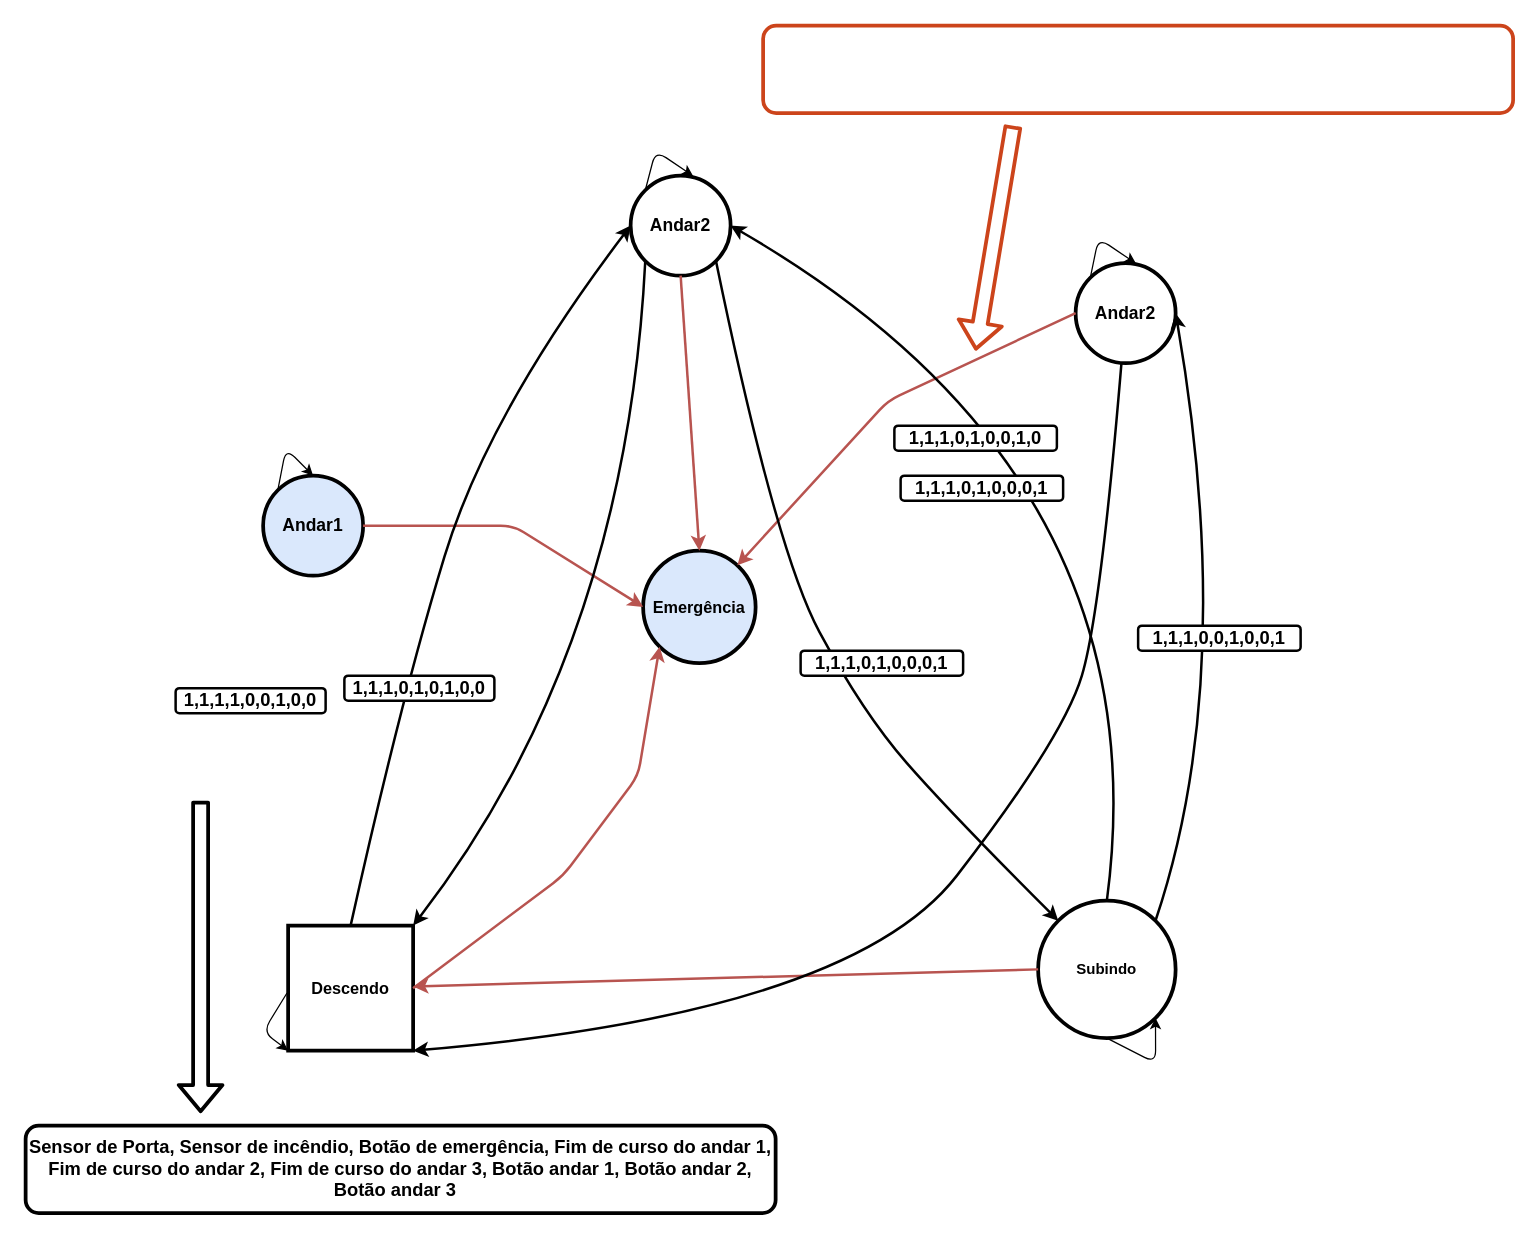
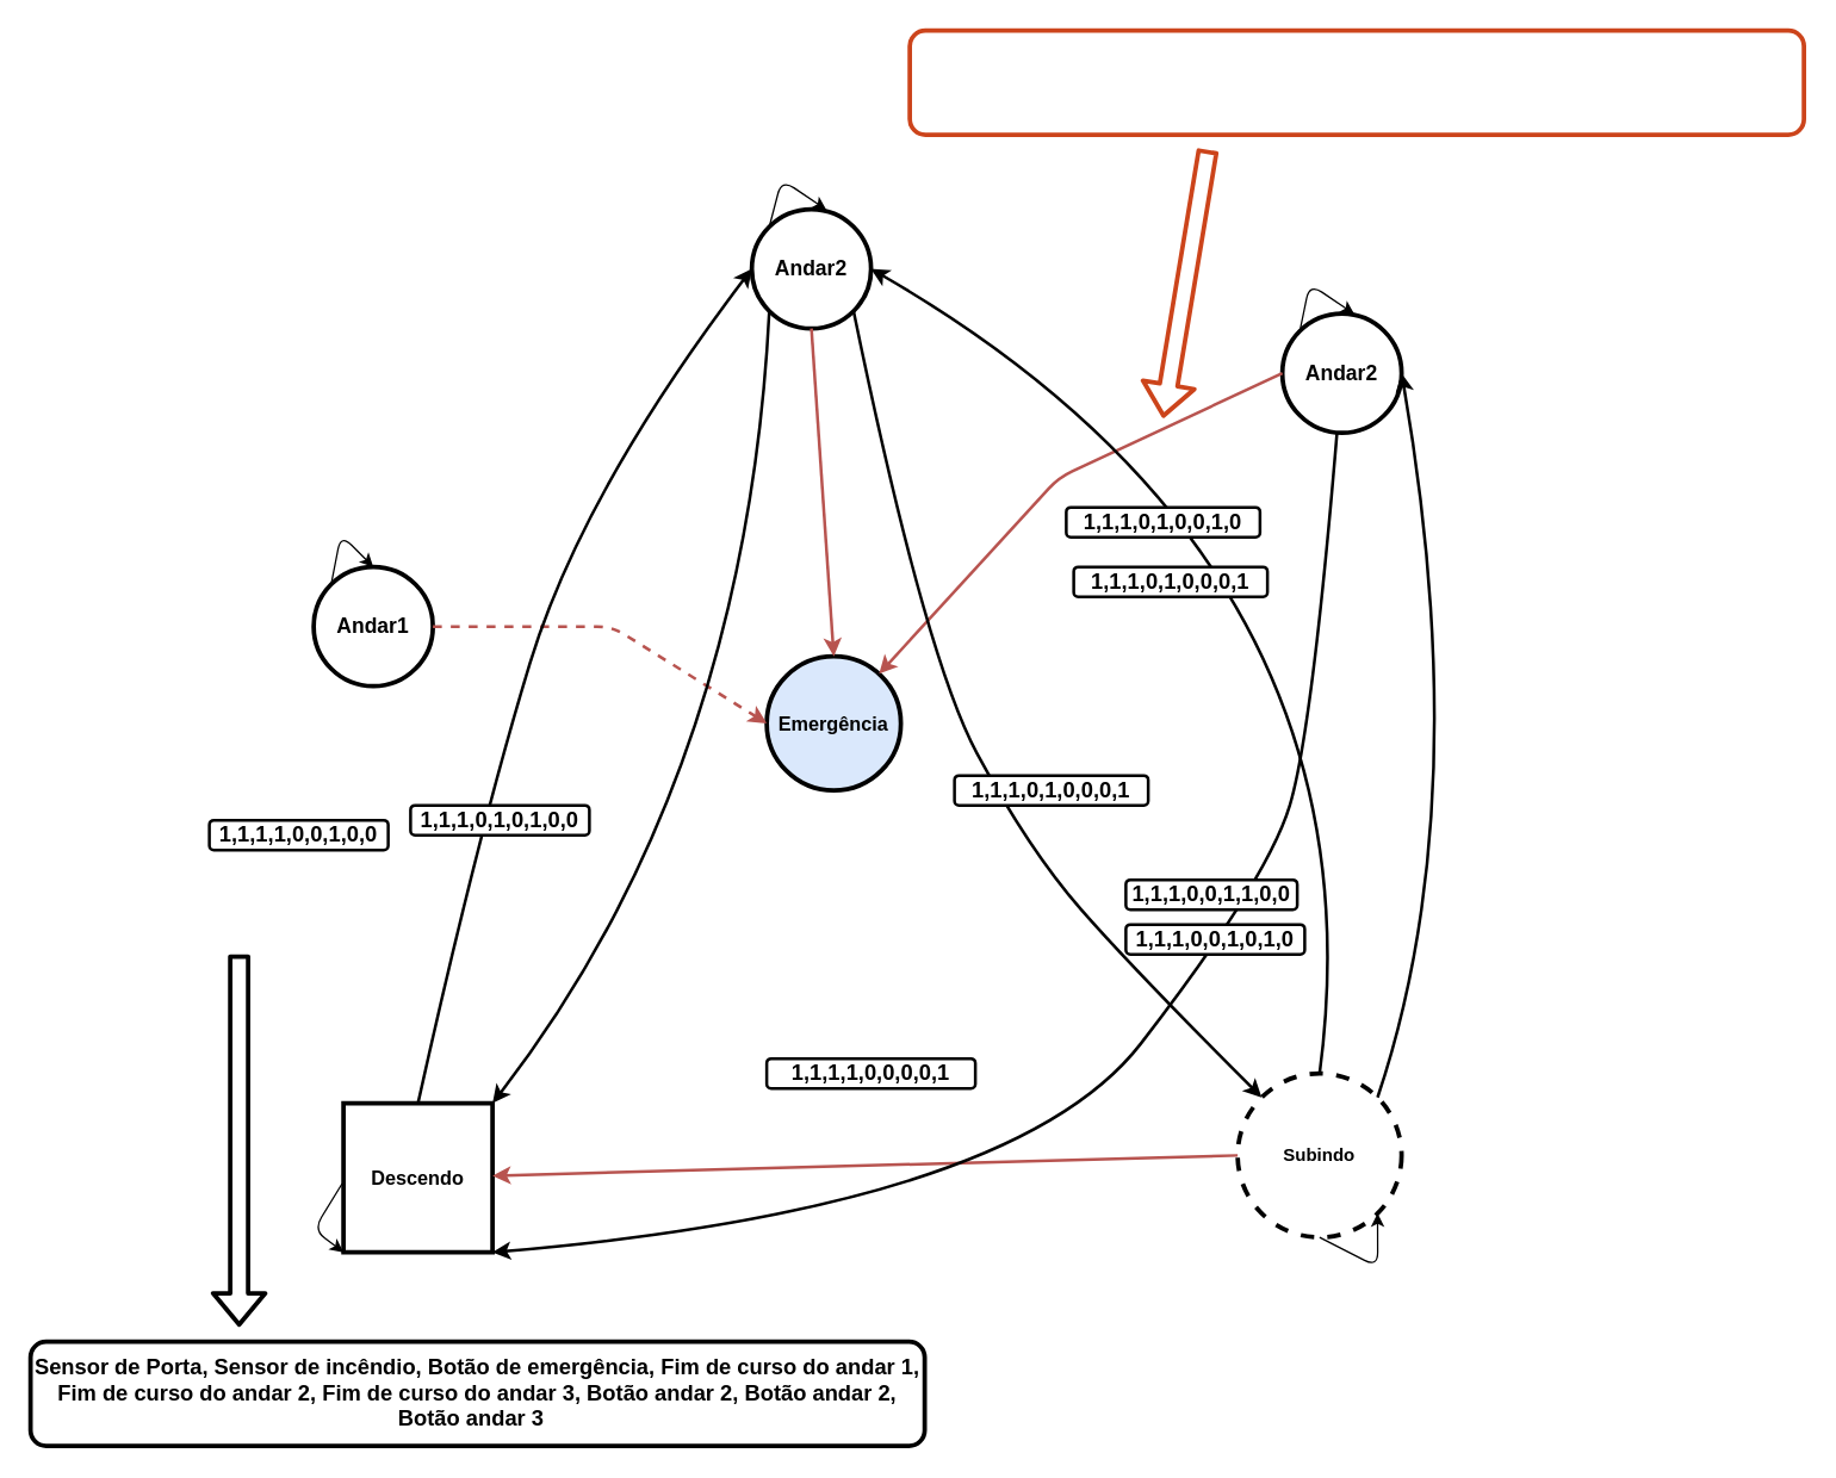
- <mxCell id="2" value="&lt;b&gt;&lt;font style=&quot;font-size: 14px&quot;&gt;Andar1&lt;/font&gt;&lt;/b&gt;" style="ellipse;whiteSpace=wrap;html=1;aspect=fixed;strokeWidth=3;fillColor=#dae8fc;" parent="1" vertex="1"><mxGeometry x="210" y="380" width="80" height="80" as="geometry" /></mxCell>
+ <mxCell id="2" value="&lt;b&gt;&lt;font style=&quot;font-size: 14px&quot;&gt;Andar1&lt;/font&gt;&lt;/b&gt;" style="ellipse;whiteSpace=wrap;html=1;aspect=fixed;strokeWidth=3;" parent="1" vertex="1"><mxGeometry x="210" y="380" width="80" height="80" as="geometry" /></mxCell>
- <mxCell id="8" value="" style="endArrow=classic;html=1;entryX=0;entryY=0.5;entryDx=0;entryDy=0;fillColor=#f8cecc;strokeColor=#b85450;strokeWidth=2;exitX=1;exitY=0.5;exitDx=0;exitDy=0;" parent="1" source="2" target="7" edge="1"><mxGeometry width="50" height="50" relative="1" as="geometry"><mxPoint x="310" y="430" as="sourcePoint" /><mxPoint x="400" y="400" as="targetPoint" /><Array as="points"><mxPoint x="410" y="420" /></Array></mxGeometry></mxCell>
+ <mxCell id="8" value="" style="endArrow=classic;html=1;entryX=0;entryY=0.5;entryDx=0;entryDy=0;fillColor=#f8cecc;strokeColor=#b85450;strokeWidth=2;exitX=1;exitY=0.5;exitDx=0;exitDy=0;dashed=1;" parent="1" source="2" target="7" edge="1"><mxGeometry width="50" height="50" relative="1" as="geometry"><mxPoint x="310" y="430" as="sourcePoint" /><mxPoint x="400" y="400" as="targetPoint" /><Array as="points"><mxPoint x="410" y="420" /></Array></mxGeometry></mxCell>
- <mxCell id="24" value="&lt;span id=&quot;docs-internal-guid-af920bf1-7fff-59b1-4576-196e4c3b9e97&quot;&gt;&lt;span style=&quot;font-size: 11pt ; font-family: &amp;#34;arial&amp;#34; ; background-color: transparent ; vertical-align: baseline&quot;&gt;&lt;b&gt;1,1,1,0,0,1,0,0,1&lt;/b&gt;&lt;/span&gt;&lt;/span&gt;" style="text;html=1;align=center;verticalAlign=middle;whiteSpace=wrap;rounded=1;shadow=0;glass=0;strokeColor=#000000;fillColor=#ffffff;strokeWidth=2;" parent="1" vertex="1"><mxGeometry x="910" y="500" width="130" height="20" as="geometry" /></mxCell>
+ <mxCell id="25" value="&lt;span id=&quot;docs-internal-guid-c035a042-7fff-0c49-afb8-e89a290ca3a1&quot;&gt;&lt;span style=&quot;font-size: 11pt ; font-family: &amp;#34;arial&amp;#34; ; background-color: transparent ; vertical-align: baseline&quot;&gt;&lt;b&gt;1,1,1,0,0,1,1,0,0 &lt;/b&gt;&lt;/span&gt;&lt;/span&gt;" style="text;html=1;align=center;verticalAlign=middle;whiteSpace=wrap;rounded=1;shadow=0;glass=0;strokeColor=#000000;fillColor=#ffffff;strokeWidth=2;" parent="1" vertex="1"><mxGeometry x="755" y="590" width="115" height="20" as="geometry" /></mxCell>
+ <mxCell id="26" value="&lt;span id=&quot;docs-internal-guid-0a450c5b-7fff-b23b-1960-abfe635e3b5a&quot;&gt;&lt;span style=&quot;font-size: 11pt ; font-family: &amp;#34;arial&amp;#34; ; background-color: transparent ; vertical-align: baseline&quot;&gt;&lt;b&gt;1,1,1,0,0,1,0,1,0&lt;/b&gt;&lt;/span&gt;&lt;/span&gt;" style="text;html=1;align=center;verticalAlign=middle;whiteSpace=wrap;rounded=1;shadow=0;glass=0;strokeColor=#000000;fillColor=#ffffff;strokeWidth=2;" parent="1" vertex="1"><mxGeometry x="755" y="620" width="120" height="20" as="geometry" /></mxCell>
- <mxCell id="12" value="" style="endArrow=classic;html=1;fillColor=#f8cecc;strokeColor=#b85450;strokeWidth=2;exitX=1;exitY=0.5;exitDx=0;exitDy=0;entryX=0;entryY=1;entryDx=0;entryDy=0;" parent="1" source="6" target="7" edge="1"><mxGeometry width="50" height="50" relative="1" as="geometry"><mxPoint x="500" y="710" as="sourcePoint" /><mxPoint x="550" y="540" as="targetPoint" /><Array as="points"><mxPoint x="450" y="700" /><mxPoint x="510" y="620" /></Array></mxGeometry></mxCell>
+ <mxCell id="20" value="&lt;span id=&quot;docs-internal-guid-6589a4b1-7fff-5ea1-2ef8-7b5d9af1116f&quot;&gt;&lt;span style=&quot;font-size: 11pt ; font-family: &amp;#34;arial&amp;#34; ; background-color: transparent ; vertical-align: baseline&quot;&gt;&lt;b&gt;1,1,1,1,0,0,0,0,1&lt;/b&gt;&lt;/span&gt;&lt;/span&gt;" style="text;html=1;align=center;verticalAlign=middle;whiteSpace=wrap;rounded=1;strokeColor=#000000;fillColor=#ffffff;strokeWidth=2;" parent="1" vertex="1"><mxGeometry x="514" y="710" width="140" height="20" as="geometry" /></mxCell>
- <mxCell id="5" value="&lt;b&gt;Subindo&lt;/b&gt;" style="ellipse;whiteSpace=wrap;html=1;aspect=fixed;strokeWidth=3;" parent="1" vertex="1"><mxGeometry x="830" y="720" width="110" height="110" as="geometry" /></mxCell>
+ <mxCell id="5" value="&lt;b&gt;Subindo&lt;/b&gt;" style="ellipse;whiteSpace=wrap;html=1;aspect=fixed;strokeWidth=3;dashed=1;" parent="1" vertex="1"><mxGeometry x="830" y="720" width="110" height="110" as="geometry" /></mxCell>
- <mxCell id="34" value="&lt;font face=&quot;arial&quot;&gt;&lt;span style=&quot;font-size: 14.667px&quot;&gt;&lt;b&gt;Sensor de Porta, Sensor de incêndio, Botão de emergência, Fim de curso do andar 1, Fim de curso do andar 2, Fim de curso do andar 3, Botão andar 1, Botão andar 2, Botão andar 3&amp;nbsp;&amp;nbsp;&lt;/b&gt;&lt;/span&gt;&lt;/font&gt;" style="text;html=1;align=center;verticalAlign=middle;whiteSpace=wrap;rounded=1;shadow=0;strokeColor=#000000;glass=0;fillColor=#ffffff;strokeWidth=3;" vertex="1" parent="1"><mxGeometry x="20" y="900" width="600" height="70" as="geometry" /></mxCell>
+ <mxCell id="34" value="&lt;font face=&quot;arial&quot;&gt;&lt;span style=&quot;font-size: 14.667px&quot;&gt;&lt;b&gt;Sensor de Porta, Sensor de incêndio, Botão de emergência, Fim de curso do andar 1, Fim de curso do andar 2, Fim de curso do andar 3, Botão andar 2, Botão andar 2, Botão andar 3&amp;nbsp;&amp;nbsp;&lt;/b&gt;&lt;/span&gt;&lt;/font&gt;" style="text;html=1;align=center;verticalAlign=middle;whiteSpace=wrap;rounded=1;shadow=0;strokeColor=#000000;glass=0;fillColor=#ffffff;strokeWidth=3;" vertex="1" parent="1"><mxGeometry x="20" y="900" width="600" height="70" as="geometry" /></mxCell>
